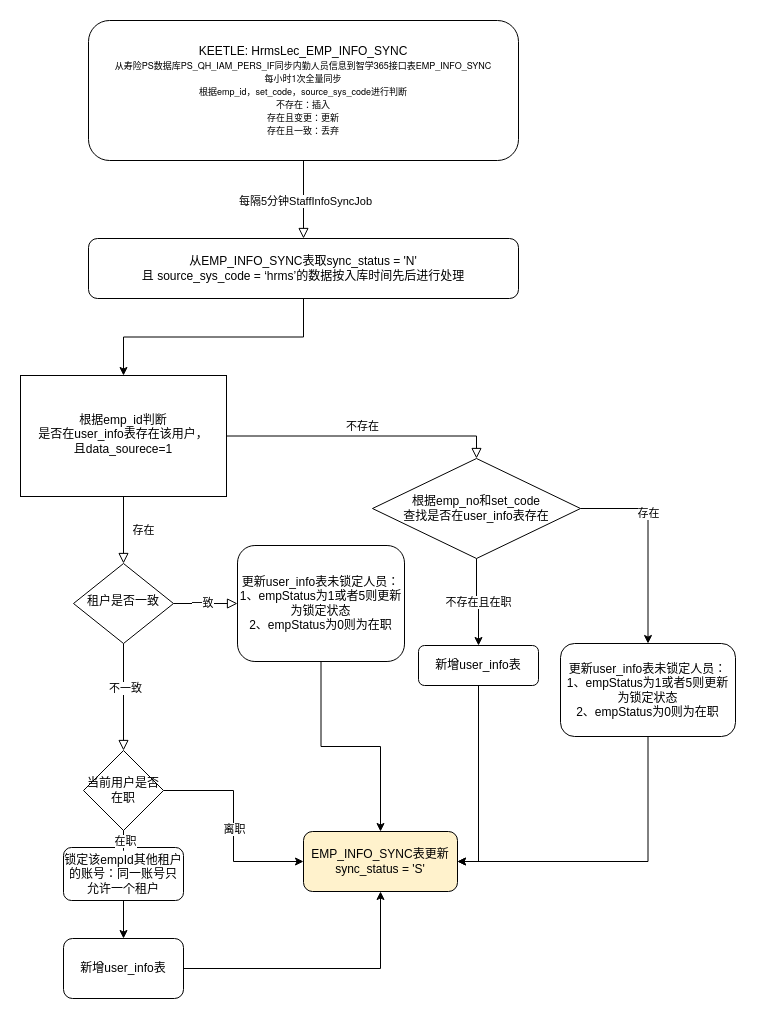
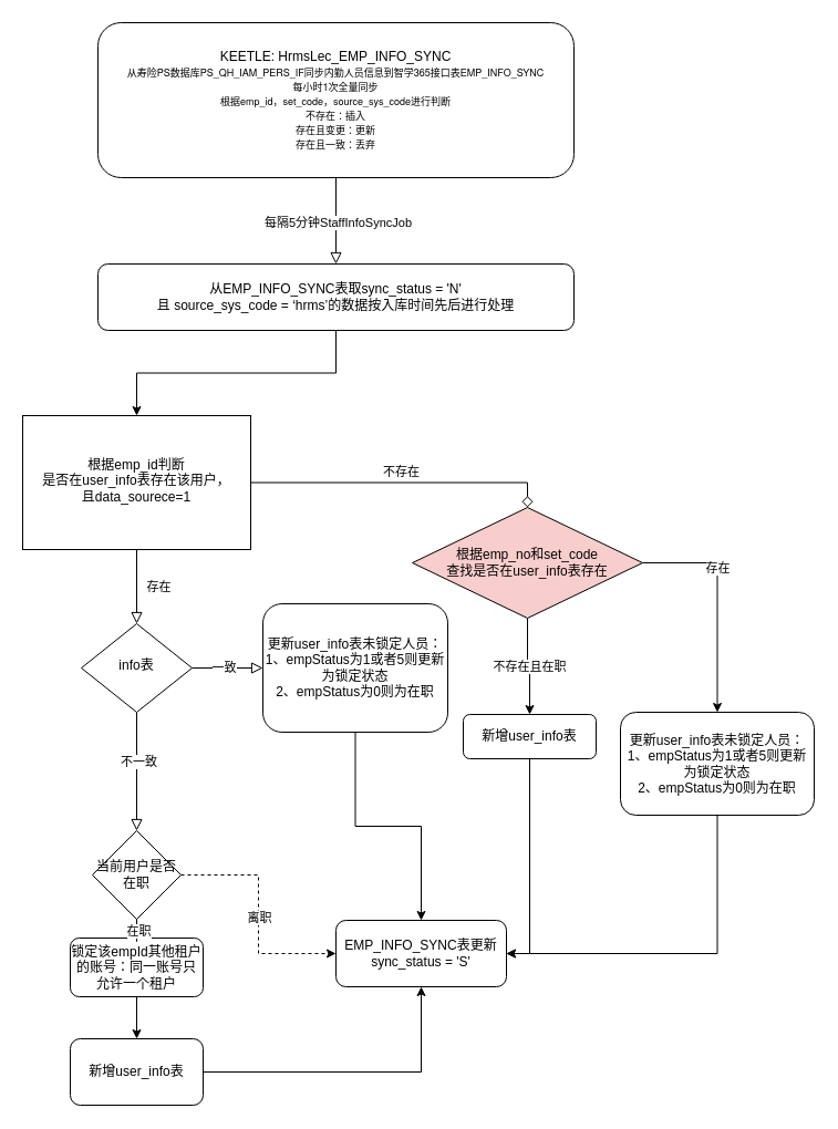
- <mxCell id="6" value="不存在" style="edgeStyle=orthogonalEdgeStyle;rounded=0;html=1;jettySize=auto;orthogonalLoop=1;fontSize=11;endArrow=block;endFill=0;endSize=8;strokeWidth=1;shadow=0;labelBackgroundColor=none;entryX=0.5;entryY=0;entryDx=0;entryDy=0;" parent="1" source="7" target="23" edge="1"><mxGeometry y="10" relative="1" as="geometry"><mxPoint as="offset" /></mxGeometry></mxCell>
+ <mxCell id="6" value="不存在" style="edgeStyle=orthogonalEdgeStyle;rounded=0;html=1;jettySize=auto;orthogonalLoop=1;fontSize=11;endArrow=diamond;endFill=0;endSize=8;strokeWidth=1;shadow=0;labelBackgroundColor=none;entryX=0.5;entryY=0;entryDx=0;entryDy=0;" parent="1" source="7" target="23" edge="1"><mxGeometry y="10" relative="1" as="geometry"><mxPoint as="offset" /></mxGeometry></mxCell>
- <mxCell id="23" value="根据emp_no和set_code&lt;br&gt;查找是否在user_info表存在" style="rhombus;whiteSpace=wrap;html=1;" vertex="1" parent="1"><mxGeometry x="372" y="458" width="208" height="100" as="geometry" /></mxCell>
+ <mxCell id="23" value="根据emp_no和set_code&lt;br&gt;查找是否在user_info表存在" style="rhombus;whiteSpace=wrap;html=1;fillColor=#f8cecc;" vertex="1" parent="1"><mxGeometry x="372" y="458" width="208" height="100" as="geometry" /></mxCell>
- <mxCell id="14" value="租户是否一致" style="rhombus;whiteSpace=wrap;html=1;shadow=0;fontFamily=Helvetica;fontSize=12;align=center;strokeWidth=1;spacing=6;spacingTop=-4;" parent="1" vertex="1"><mxGeometry x="73" y="563" width="100" height="80" as="geometry" /></mxCell>
+ <mxCell id="14" value="info表" style="rhombus;whiteSpace=wrap;html=1;shadow=0;fontFamily=Helvetica;fontSize=12;align=center;strokeWidth=1;spacing=6;spacingTop=-4;" parent="1" vertex="1"><mxGeometry x="73" y="563" width="100" height="80" as="geometry" /></mxCell>
- <mxCell id="29" value="" style="edgeStyle=orthogonalEdgeStyle;rounded=0;orthogonalLoop=1;jettySize=auto;html=1;entryX=0;entryY=0.5;entryDx=0;entryDy=0;" edge="1" parent="1" source="31" target="34"><mxGeometry relative="1" as="geometry"><mxPoint x="249" y="750" as="targetPoint" /></mxGeometry></mxCell>
+ <mxCell id="29" value="" style="edgeStyle=orthogonalEdgeStyle;rounded=0;orthogonalLoop=1;jettySize=auto;html=1;entryX=0;entryY=0.5;entryDx=0;entryDy=0;dashed=1;" edge="1" parent="1" source="31" target="34"><mxGeometry relative="1" as="geometry"><mxPoint x="249" y="750" as="targetPoint" /></mxGeometry></mxCell>
- <mxCell id="34" value="&lt;span&gt;EMP_INFO_SYNC表更新sync_status = 'S'&lt;/span&gt;" style="whiteSpace=wrap;html=1;rounded=1;fillColor=#fff2cc;" vertex="1" parent="1"><mxGeometry x="303" y="831" width="154" height="60" as="geometry" /></mxCell>
+ <mxCell id="34" value="&lt;span&gt;EMP_INFO_SYNC表更新sync_status = 'S'&lt;/span&gt;" style="whiteSpace=wrap;html=1;rounded=1;" vertex="1" parent="1"><mxGeometry x="303" y="831" width="154" height="60" as="geometry" /></mxCell>
